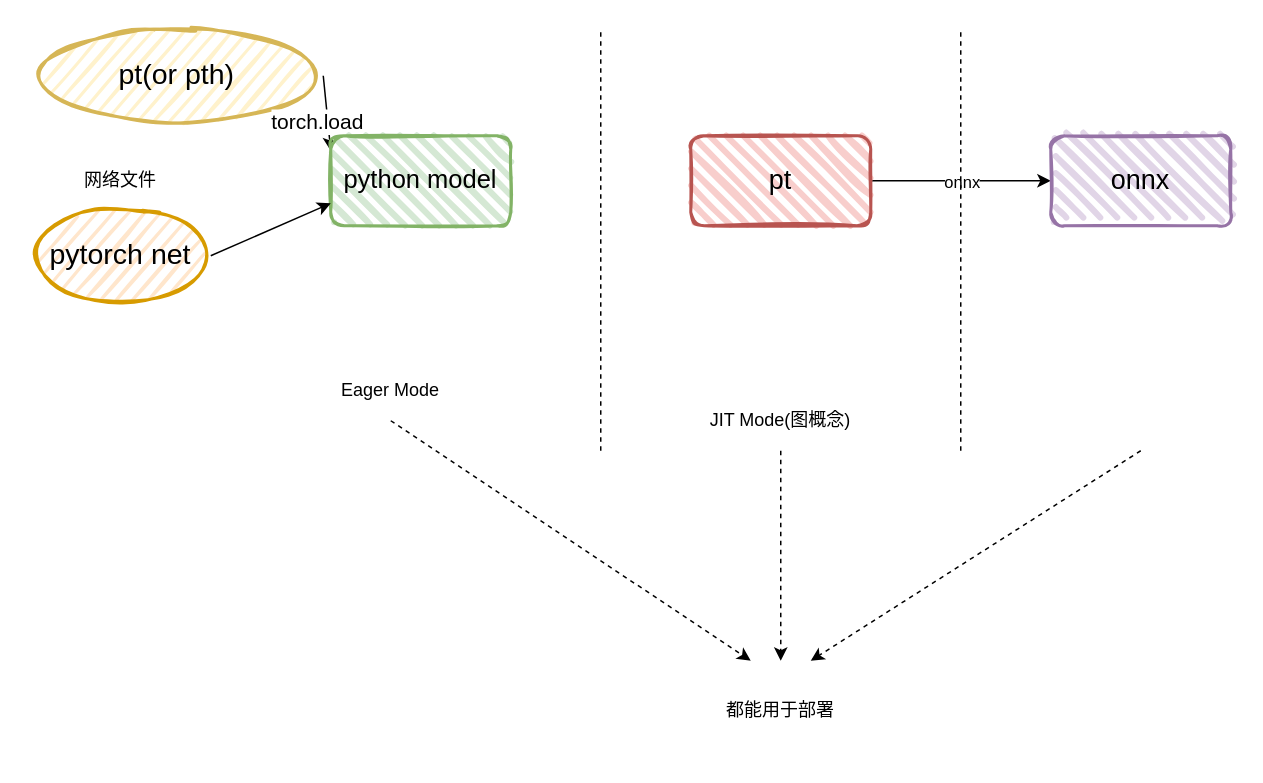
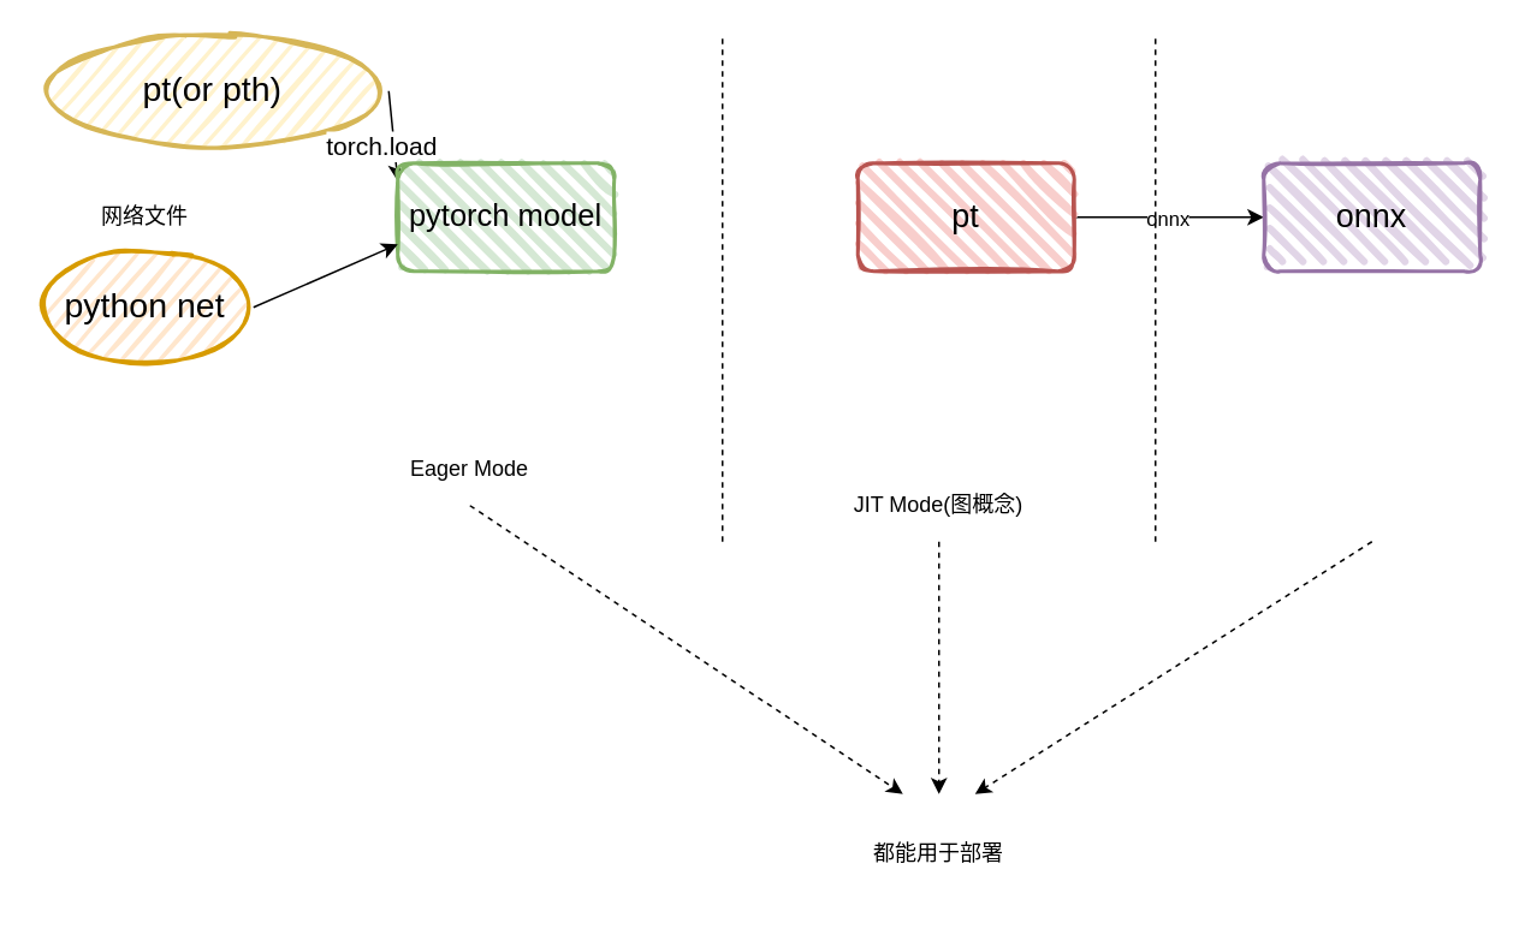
- <mxCell id="6" value="&lt;font style=&quot;font-size: 17px&quot;&gt;python model&lt;/font&gt;" style="rounded=1;whiteSpace=wrap;html=1;strokeWidth=2;fillWeight=4;hachureGap=8;hachureAngle=45;fillColor=#d5e8d4;sketch=1;strokeColor=#82b366;" vertex="1" parent="1"><mxGeometry x="220" y="90" width="120" height="60" as="geometry" /></mxCell>
+ <mxCell id="6" value="&lt;font style=&quot;font-size: 17px&quot;&gt;pytorch model&lt;/font&gt;" style="rounded=1;whiteSpace=wrap;html=1;strokeWidth=2;fillWeight=4;hachureGap=8;hachureAngle=45;fillColor=#d5e8d4;sketch=1;strokeColor=#82b366;" vertex="1" parent="1"><mxGeometry x="220" y="90" width="120" height="60" as="geometry" /></mxCell>
- <mxCell id="10" value="&lt;font style=&quot;font-size: 18px&quot;&gt;pt&lt;/font&gt;" style="whiteSpace=wrap;html=1;rounded=1;strokeWidth=2;fillColor=#f8cecc;sketch=1;fillWeight=4;hachureGap=8;hachureAngle=45;strokeColor=#b85450;" vertex="1" parent="1"><mxGeometry x="460" y="90" width="120" height="60" as="geometry" /></mxCell>
+ <mxCell id="10" value="&lt;font style=&quot;font-size: 18px&quot;&gt;pt&lt;/font&gt;" style="whiteSpace=wrap;html=1;rounded=1;strokeWidth=2;fillColor=#f8cecc;sketch=1;fillWeight=4;hachureGap=8;hachureAngle=45;strokeColor=#b85450;" vertex="1" parent="1"><mxGeometry x="475" y="90" width="120" height="60" as="geometry" /></mxCell>
- <mxCell id="3" value="&lt;font style=&quot;font-size: 19px&quot;&gt;pytorch net&lt;/font&gt;" style="ellipse;whiteSpace=wrap;html=1;strokeWidth=2;fillWeight=2;hachureGap=8;fillColor=#ffe6cc;fillStyle=auto;sketch=1;strokeColor=#d79b00;" vertex="1" parent="1"><mxGeometry x="20" y="140" width="120" height="60" as="geometry" /></mxCell>
+ <mxCell id="3" value="&lt;font style=&quot;font-size: 19px&quot;&gt;python net&lt;/font&gt;" style="ellipse;whiteSpace=wrap;html=1;strokeWidth=2;fillWeight=2;hachureGap=8;fillColor=#ffe6cc;fillStyle=auto;sketch=1;strokeColor=#d79b00;" vertex="1" parent="1"><mxGeometry x="20" y="140" width="120" height="60" as="geometry" /></mxCell>
